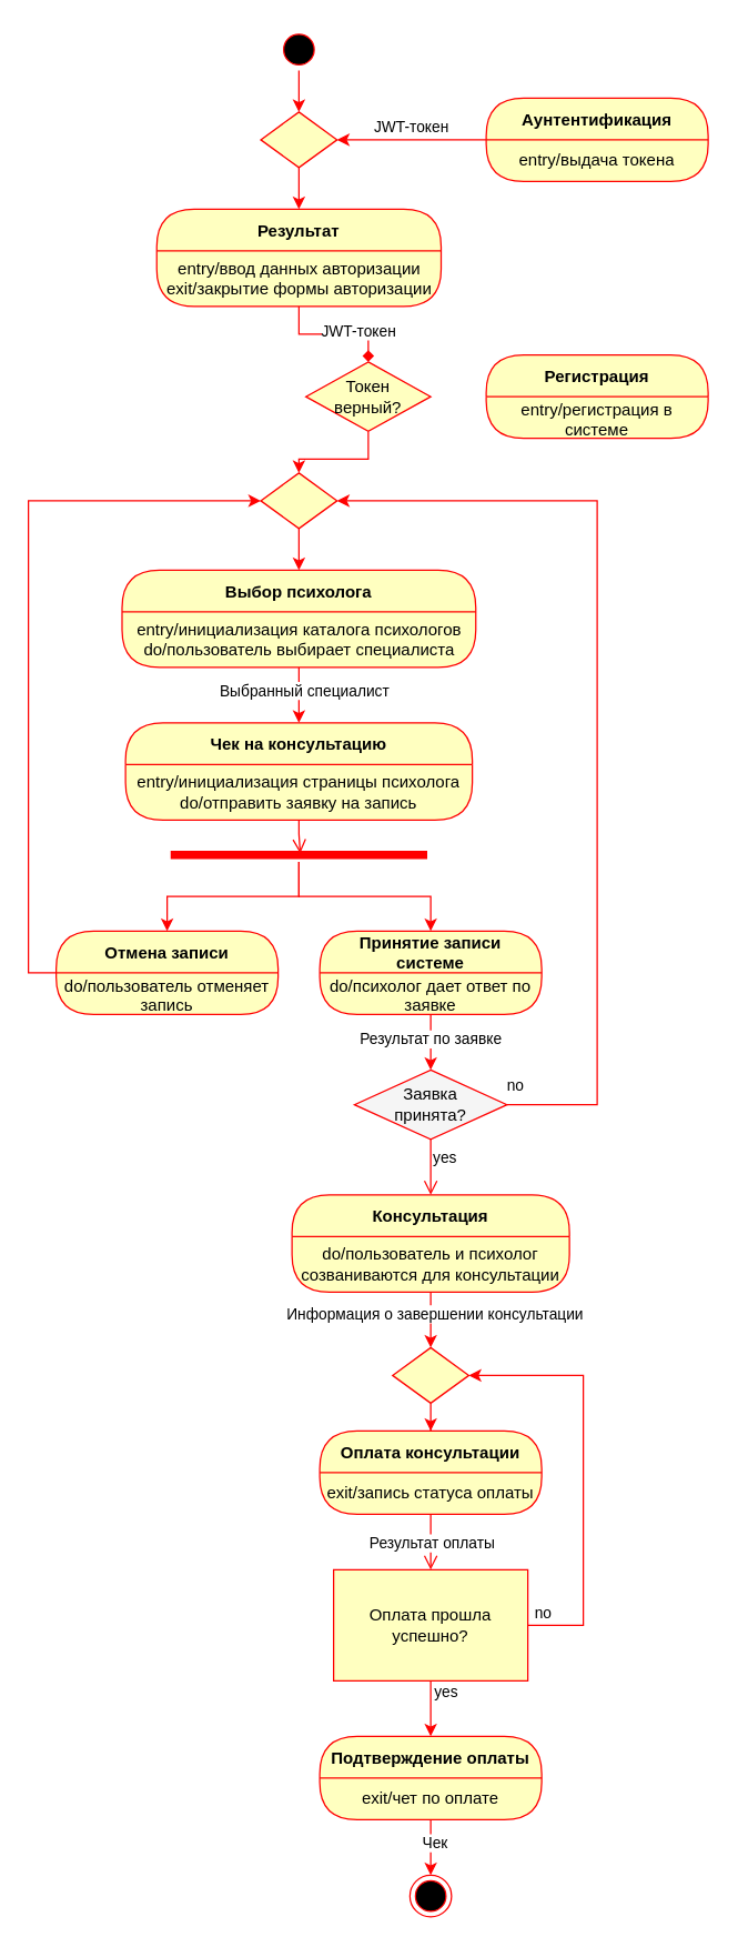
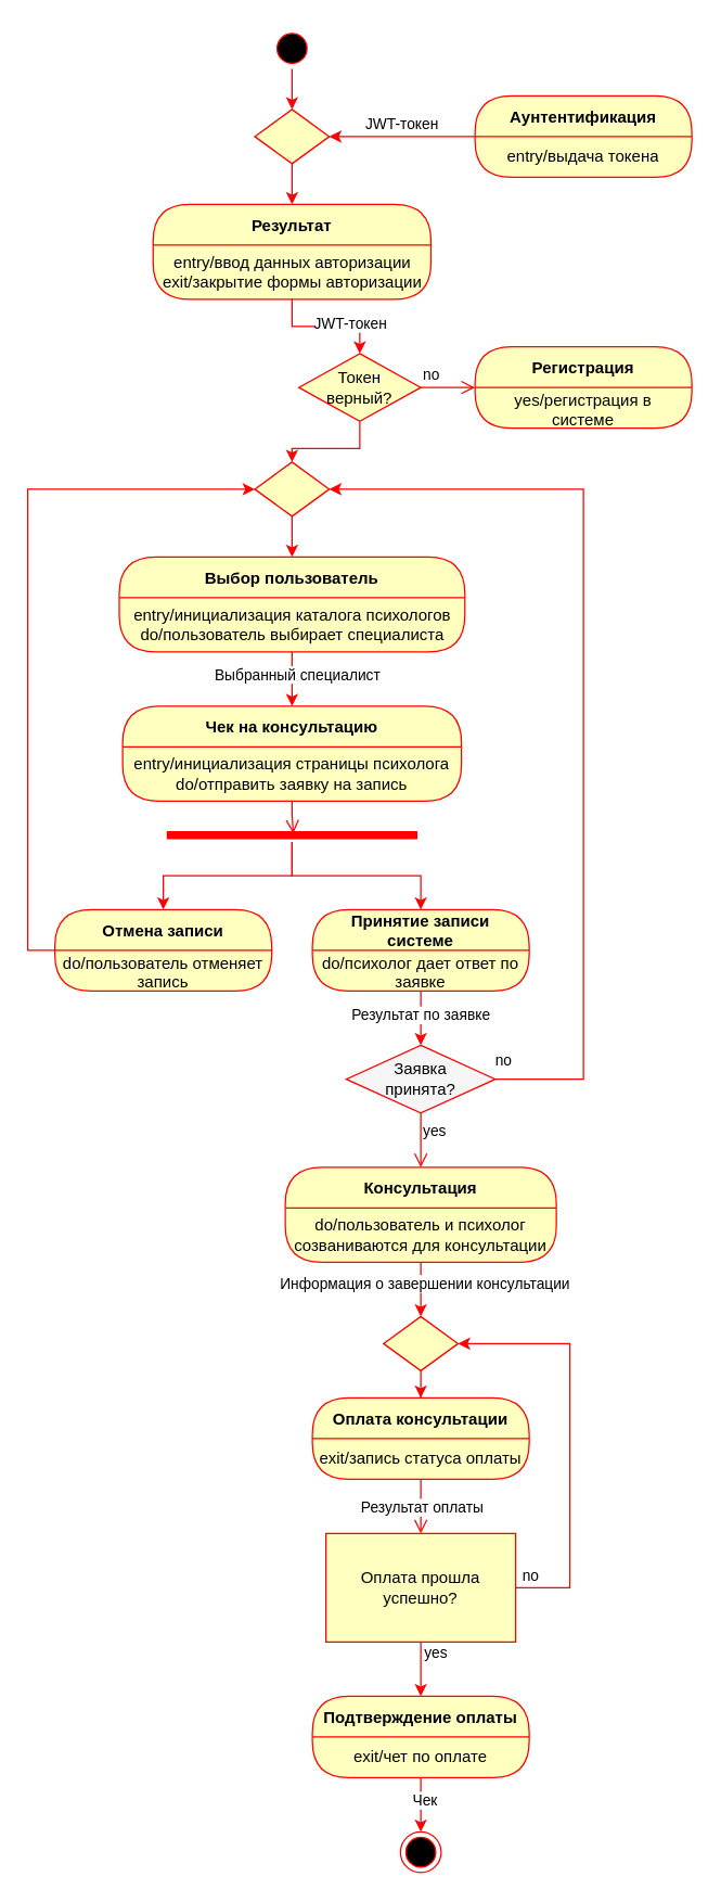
- <mxCell id="4" style="edgeStyle=orthogonalEdgeStyle;rounded=0;orthogonalLoop=1;jettySize=auto;html=1;entryX=0.5;entryY=0;entryDx=0;entryDy=0;strokeColor=light-dark(#ff0000, #ededed);endArrow=diamond;" parent="1" source="6" target="37" edge="1"><mxGeometry relative="1" as="geometry" /></mxCell>
+ <mxCell id="4" style="edgeStyle=orthogonalEdgeStyle;rounded=0;orthogonalLoop=1;jettySize=auto;html=1;entryX=0.5;entryY=0;entryDx=0;entryDy=0;strokeColor=light-dark(#ff0000, #ededed);" parent="1" source="6" target="37" edge="1"><mxGeometry relative="1" as="geometry" /></mxCell>
+ <mxCell id="38" value="no" style="edgeStyle=orthogonalEdgeStyle;html=1;align=left;verticalAlign=bottom;endArrow=open;endSize=8;strokeColor=#ff0000;rounded=0;entryX=0;entryY=0.5;entryDx=0;entryDy=0;" parent="1" source="37" target="39" edge="1"><mxGeometry x="-1" relative="1" as="geometry"><mxPoint x="360" y="290" as="targetPoint" /></mxGeometry></mxCell>
- <mxCell id="40" value="entry/регистрация в системе" style="text;html=1;strokeColor=none;fillColor=none;align=center;verticalAlign=middle;spacingLeft=4;spacingRight=4;whiteSpace=wrap;overflow=hidden;rotatable=0;fontColor=#000000;" parent="39" vertex="1"><mxGeometry y="30" width="160" height="30" as="geometry" /></mxCell>
+ <mxCell id="40" value="yes/регистрация в системе" style="text;html=1;strokeColor=none;fillColor=none;align=center;verticalAlign=middle;spacingLeft=4;spacingRight=4;whiteSpace=wrap;overflow=hidden;rotatable=0;fontColor=#000000;" parent="39" vertex="1"><mxGeometry y="30" width="160" height="30" as="geometry" /></mxCell>
- <mxCell id="8" value="Выбор психолога" style="swimlane;fontStyle=1;align=center;verticalAlign=middle;childLayout=stackLayout;horizontal=1;startSize=30;horizontalStack=0;resizeParent=0;resizeLast=1;container=0;fontColor=#000000;collapsible=0;rounded=1;arcSize=30;strokeColor=#ff0000;fillColor=#ffffc0;swimlaneFillColor=#ffffc0;dropTarget=0;" parent="1" vertex="1"><mxGeometry x="87.5" y="410" width="255" height="70" as="geometry" /></mxCell>
+ <mxCell id="8" value="Выбор пользователь" style="swimlane;fontStyle=1;align=center;verticalAlign=middle;childLayout=stackLayout;horizontal=1;startSize=30;horizontalStack=0;resizeParent=0;resizeLast=1;container=0;fontColor=#000000;collapsible=0;rounded=1;arcSize=30;strokeColor=#ff0000;fillColor=#ffffc0;swimlaneFillColor=#ffffc0;dropTarget=0;" parent="1" vertex="1"><mxGeometry x="87.5" y="410" width="255" height="70" as="geometry" /></mxCell>
